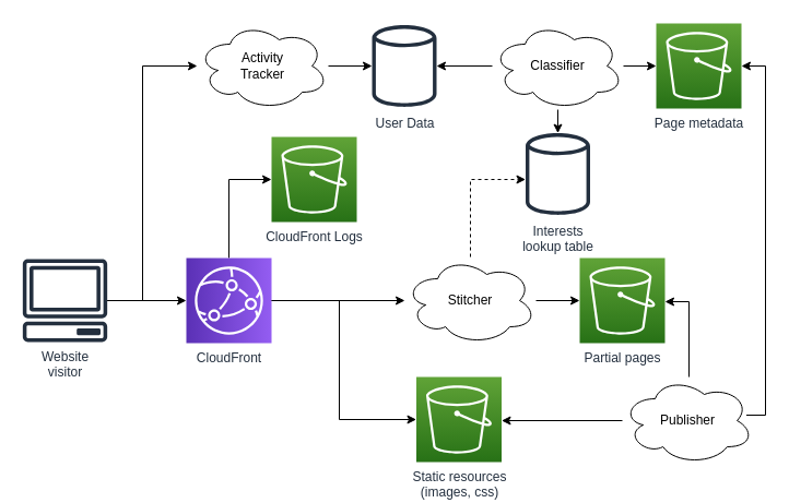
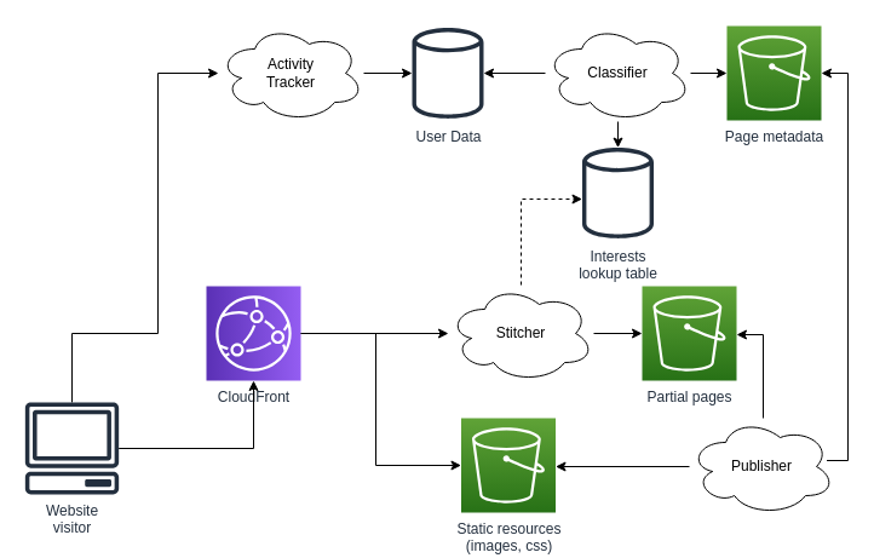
- <mxCell id="6" value="CloudFront Logs" style="outlineConnect=0;fontColor=#232F3E;gradientColor=#60A337;gradientDirection=north;fillColor=#277116;strokeColor=#ffffff;dashed=0;verticalLabelPosition=bottom;verticalAlign=top;align=center;html=1;fontSize=12;fontStyle=0;aspect=fixed;shape=mxgraph.aws4.resourceIcon;resIcon=mxgraph.aws4.s3;" parent="1" vertex="1"><mxGeometry x="248" y="125" width="78" height="78" as="geometry" /></mxCell>
- <mxCell id="3" value="" style="edgeStyle=none;rounded=0;orthogonalLoop=1;jettySize=auto;html=1;" parent="1" source="4" target="6" edge="1"><mxGeometry relative="1" as="geometry"><Array as="points"><mxPoint x="209" y="164" /></Array></mxGeometry></mxCell>
- <mxCell id="15" value="Website&lt;br&gt;visitor" style="outlineConnect=0;fontColor=#232F3E;gradientColor=none;fillColor=#232F3E;strokeColor=none;dashed=0;verticalLabelPosition=bottom;verticalAlign=top;align=center;html=1;fontSize=12;fontStyle=0;aspect=fixed;pointerEvents=1;shape=mxgraph.aws4.client;" parent="1" vertex="1"><mxGeometry x="20" y="237" width="78" height="76" as="geometry" /></mxCell>
+ <mxCell id="15" value="Website&lt;br&gt;visitor" style="outlineConnect=0;fontColor=#232F3E;gradientColor=none;fillColor=#232F3E;strokeColor=none;dashed=0;verticalLabelPosition=bottom;verticalAlign=top;align=center;html=1;fontSize=12;fontStyle=0;aspect=fixed;pointerEvents=1;shape=mxgraph.aws4.client;" parent="1" vertex="1"><mxGeometry x="20" y="332" width="78" height="76" as="geometry" /></mxCell>
